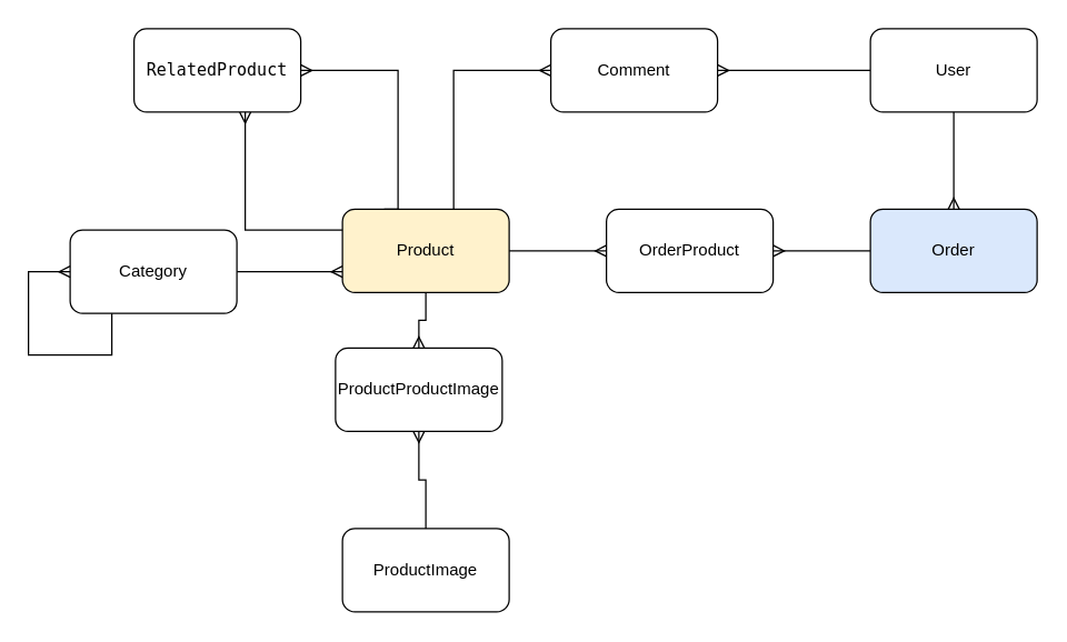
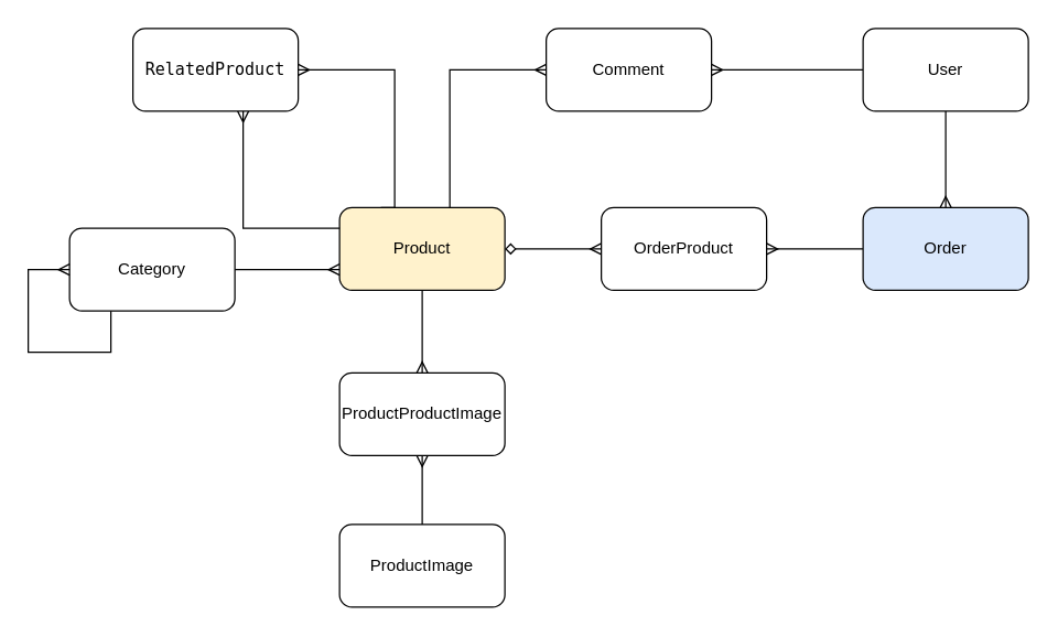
- <mxCell id="15" style="edgeStyle=orthogonalEdgeStyle;rounded=0;orthogonalLoop=1;jettySize=auto;html=1;entryX=1;entryY=0.5;entryDx=0;entryDy=0;endArrow=none;endFill=0;startArrow=ERmany;startFill=0;" edge="1" parent="1" source="16" target="10"><mxGeometry relative="1" as="geometry" /></mxCell>
+ <mxCell id="15" style="edgeStyle=orthogonalEdgeStyle;rounded=0;orthogonalLoop=1;jettySize=auto;html=1;entryX=1;entryY=0.5;entryDx=0;entryDy=0;endArrow=diamond;endFill=0;startArrow=ERmany;startFill=0;" edge="1" parent="1" source="16" target="10"><mxGeometry relative="1" as="geometry" /></mxCell>
- <mxCell id="17" value="ProductProductImage" style="rounded=1;whiteSpace=wrap;html=1;" vertex="1" parent="1"><mxGeometry x="241" y="250" width="120" height="60" as="geometry" /></mxCell>
+ <mxCell id="17" value="ProductProductImage" style="rounded=1;whiteSpace=wrap;html=1;" vertex="1" parent="1"><mxGeometry x="246" y="270" width="120" height="60" as="geometry" /></mxCell>
